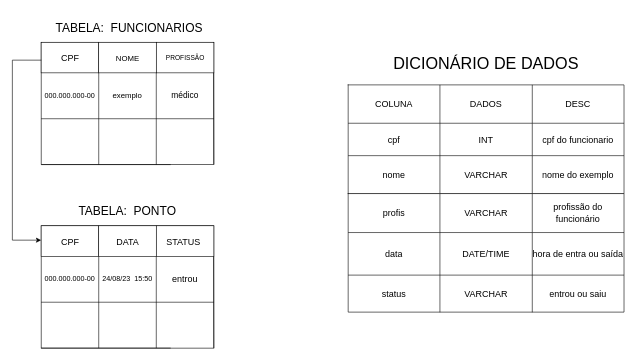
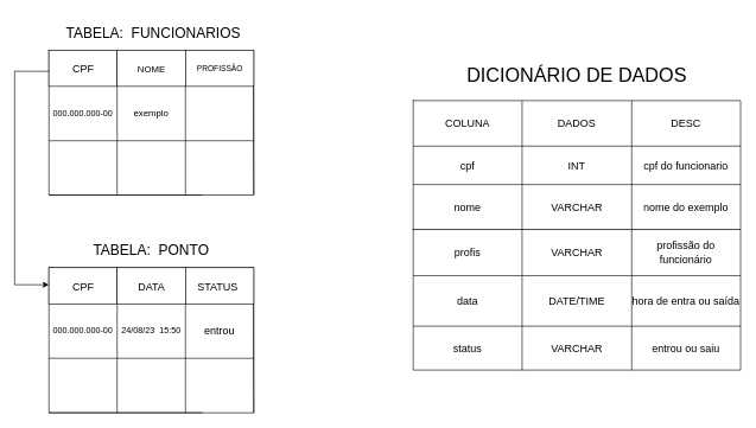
- <mxCell id="64" value="&lt;font style=&quot;font-size: 14px;&quot;&gt;médico&lt;/font&gt;" style="text;html=1;strokeColor=none;fillColor=none;align=center;verticalAlign=middle;whiteSpace=wrap;rounded=0;fontSize=6;" vertex="1" parent="49"><mxGeometry x="192.0" y="51.0" width="96.0" height="76.5" as="geometry" /></mxCell>
